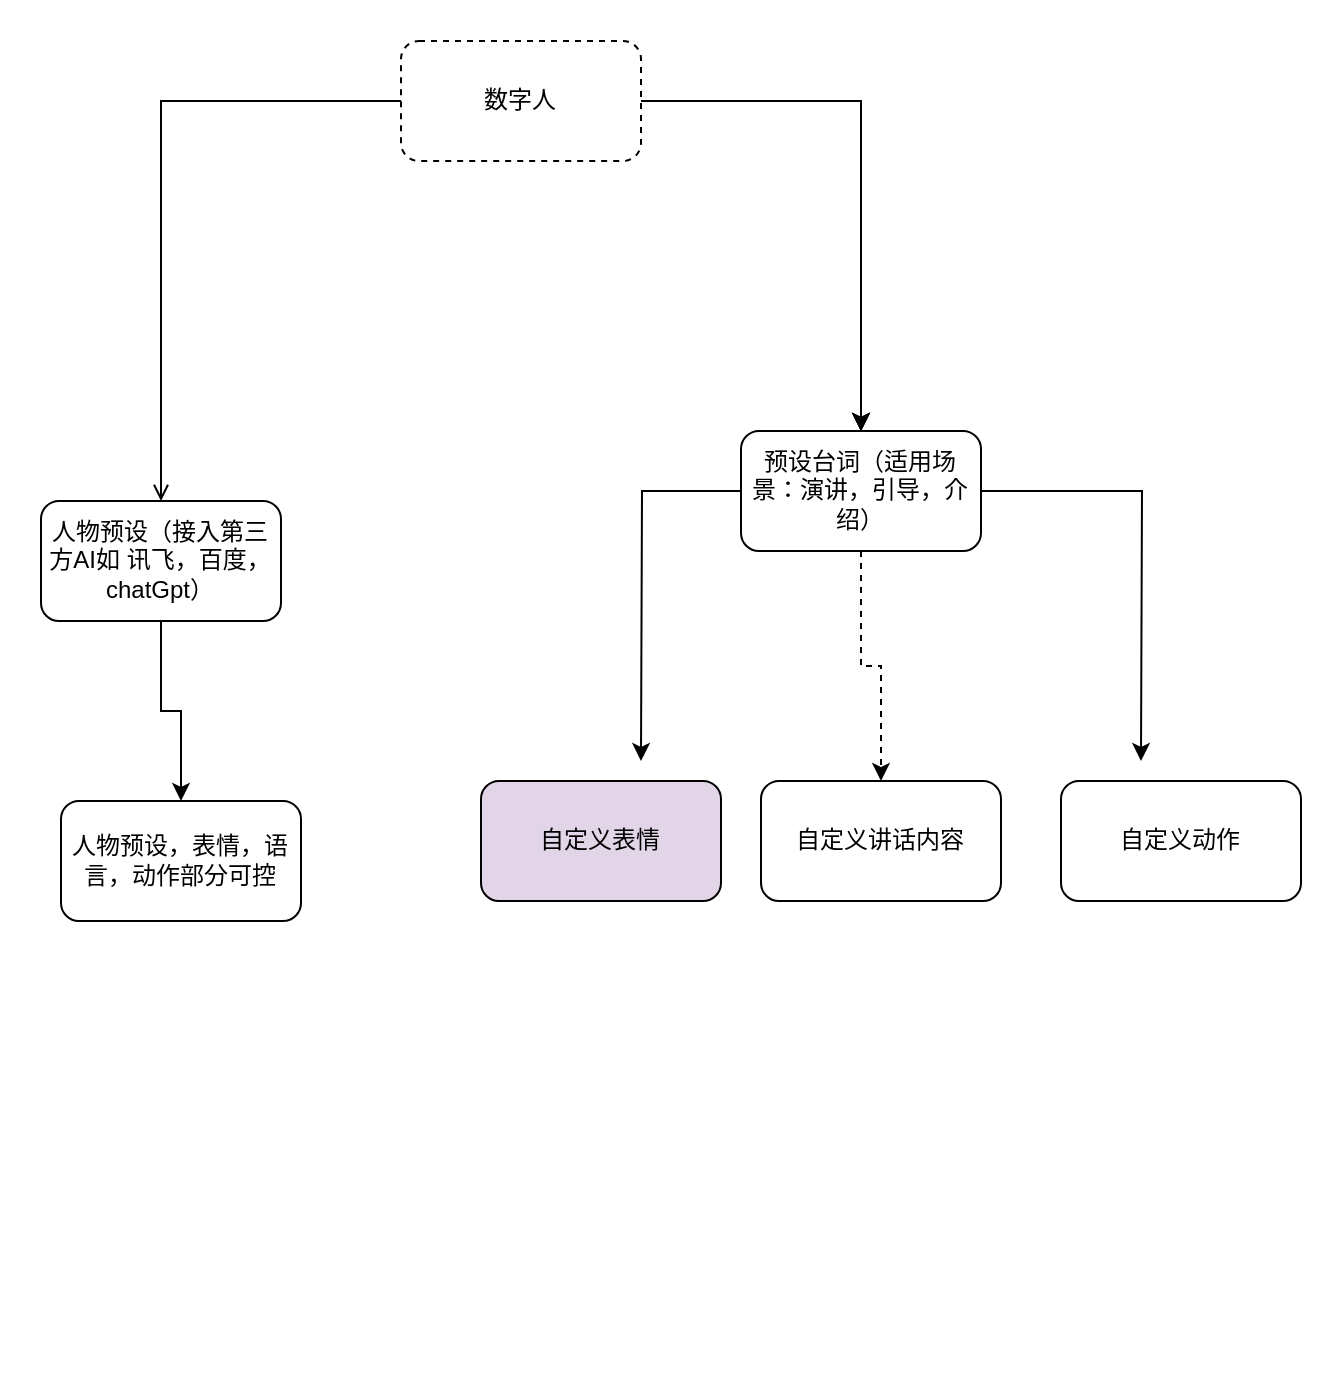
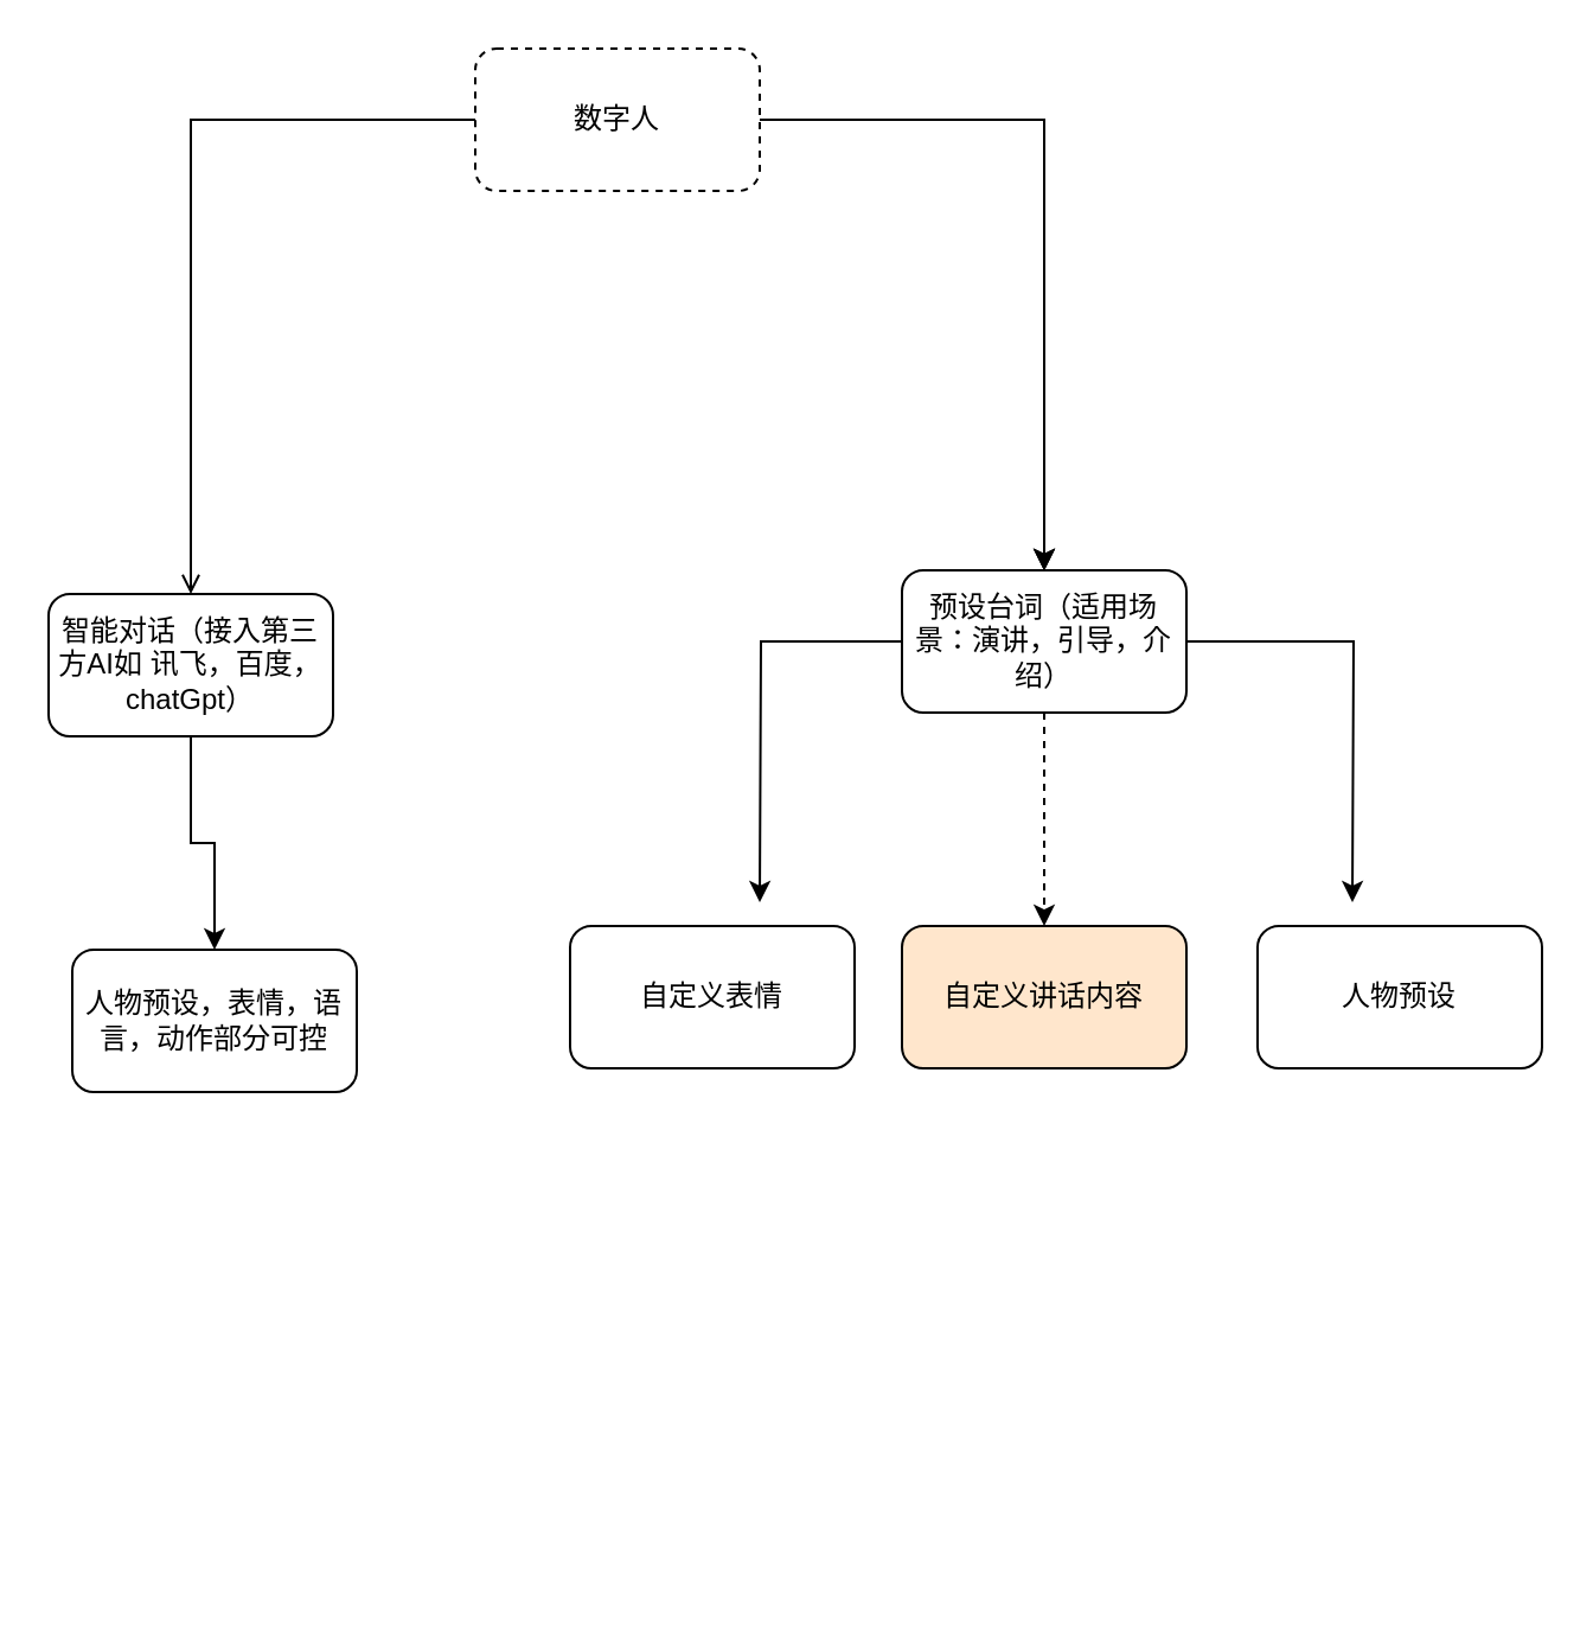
- <mxCell id="16" value="预设台词（适用场景：演讲，引导，介绍）" style="whiteSpace=wrap;html=1;rounded=1;" vertex="1" parent="1"><mxGeometry x="370" y="215" width="120" height="60" as="geometry" /></mxCell>
+ <mxCell id="16" value="预设台词（适用场景：演讲，引导，介绍）" style="whiteSpace=wrap;html=1;rounded=1;" vertex="1" parent="1"><mxGeometry x="380" y="240" width="120" height="60" as="geometry" /></mxCell>
- <mxCell id="10" value="人物预设（接入第三方AI如 讯飞，百度，chatGpt）" style="rounded=1;whiteSpace=wrap;html=1;" vertex="1" parent="1"><mxGeometry x="20" y="250" width="120" height="60" as="geometry" /></mxCell>
+ <mxCell id="10" value="智能对话（接入第三方AI如 讯飞，百度，chatGpt）" style="rounded=1;whiteSpace=wrap;html=1;" vertex="1" parent="1"><mxGeometry x="20" y="250" width="120" height="60" as="geometry" /></mxCell>
- <mxCell id="11" value="自定义表情" style="whiteSpace=wrap;html=1;rounded=1;fillColor=#e1d5e7;" vertex="1" parent="1"><mxGeometry x="240" y="390" width="120" height="60" as="geometry" /></mxCell>
+ <mxCell id="11" value="自定义表情" style="whiteSpace=wrap;html=1;rounded=1;" vertex="1" parent="1"><mxGeometry x="240" y="390" width="120" height="60" as="geometry" /></mxCell>
- <mxCell id="17" value="自定义讲话内容" style="rounded=1;whiteSpace=wrap;html=1;" vertex="1" parent="1"><mxGeometry x="380" y="390" width="120" height="60" as="geometry" /></mxCell>
+ <mxCell id="17" value="自定义讲话内容" style="rounded=1;whiteSpace=wrap;html=1;fillColor=#ffe6cc;" vertex="1" parent="1"><mxGeometry x="380" y="390" width="120" height="60" as="geometry" /></mxCell>
- <mxCell id="13" value="自定义动作" style="whiteSpace=wrap;html=1;rounded=1;" vertex="1" parent="1"><mxGeometry x="530" y="390" width="120" height="60" as="geometry" /></mxCell>
+ <mxCell id="13" value="人物预设" style="whiteSpace=wrap;html=1;rounded=1;" vertex="1" parent="1"><mxGeometry x="530" y="390" width="120" height="60" as="geometry" /></mxCell>
